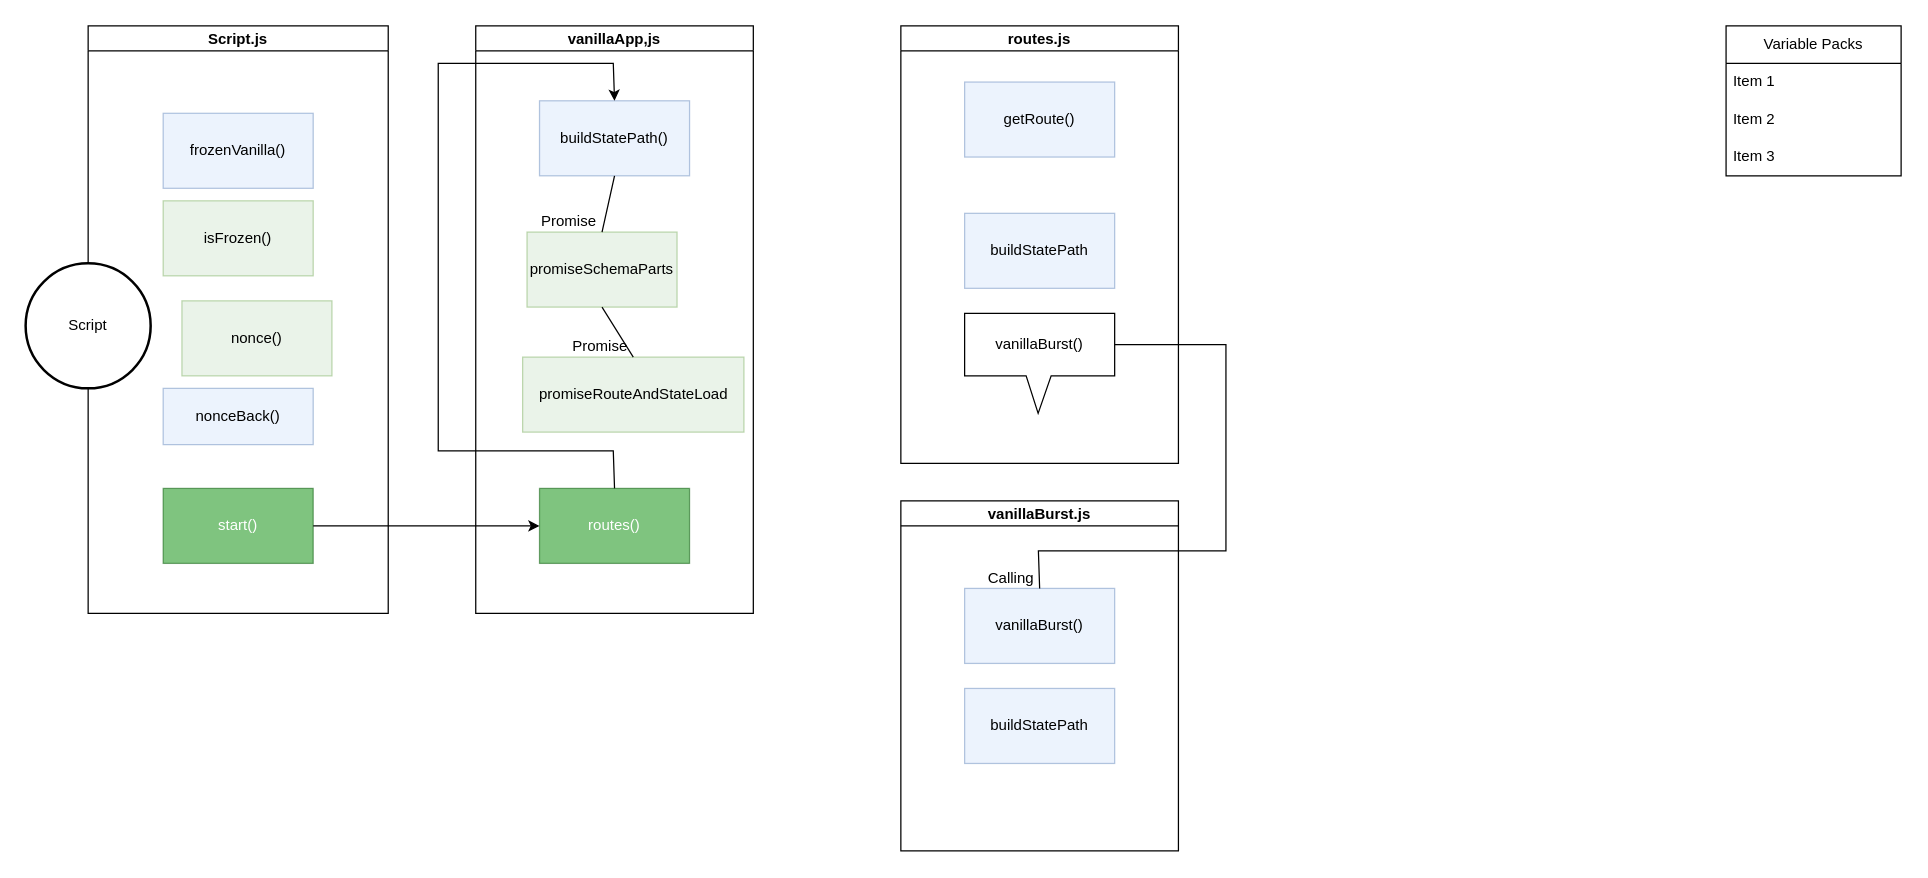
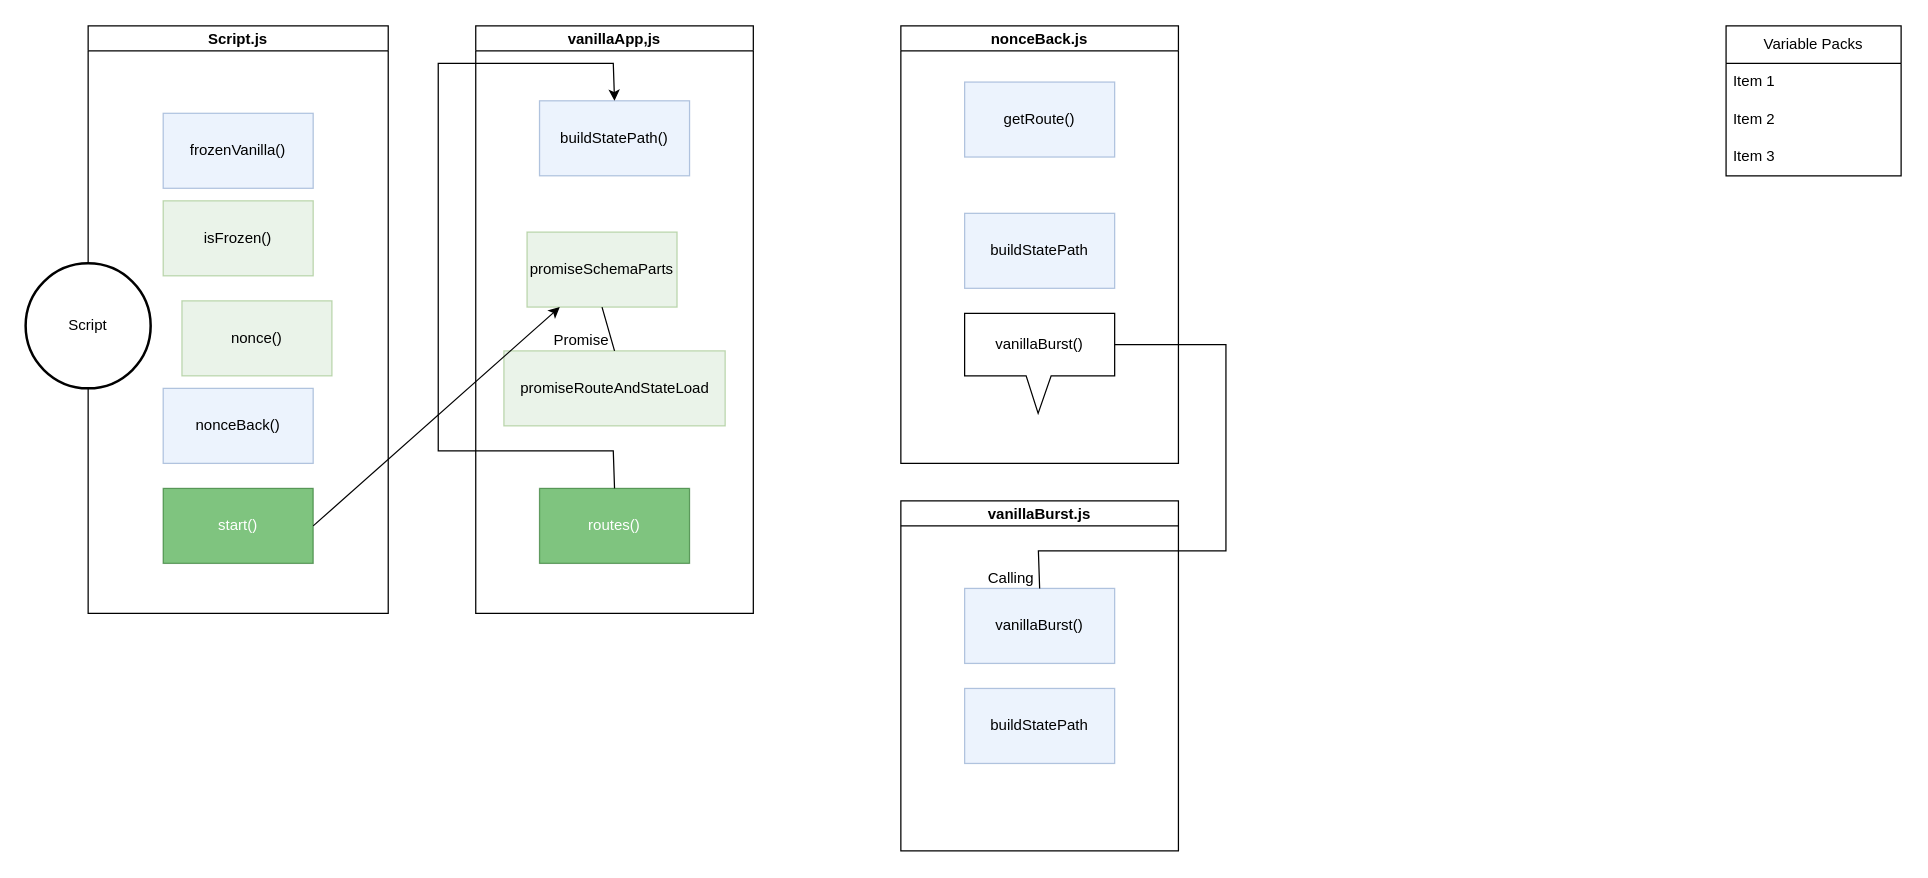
- <mxCell id="19" value="routes.js" style="swimlane;startSize=20;horizontal=1;containerType=tree;" vertex="1" parent="1"><mxGeometry x="720" y="20" width="222" height="350" as="geometry"><mxRectangle x="-130" y="120" width="80" height="30" as="alternateBounds" /></mxGeometry></mxCell>
+ <mxCell id="19" value="nonceBack.js" style="swimlane;startSize=20;horizontal=1;containerType=tree;" vertex="1" parent="1"><mxGeometry x="720" y="20" width="222" height="350" as="geometry"><mxRectangle x="-130" y="120" width="80" height="30" as="alternateBounds" /></mxGeometry></mxCell>
- <mxCell id="13" value="" style="endArrow=none;html=1;rounded=0;exitX=0.5;exitY=1;exitDx=0;exitDy=0;entryX=0.5;entryY=0;entryDx=0;entryDy=0;" edge="1" parent="8" source="10" target="11"><mxGeometry relative="1" as="geometry"><mxPoint x="250" y="160" as="sourcePoint" /><mxPoint x="190" y="260" as="targetPoint" /></mxGeometry></mxCell>
- <mxCell id="14" value="Promise&amp;nbsp;" style="resizable=0;html=1;whiteSpace=wrap;align=right;verticalAlign=bottom;" connectable="0" vertex="1" parent="13"><mxGeometry x="1" relative="1" as="geometry" /></mxCell>
- <mxCell id="12" value="promiseRouteAndStateLoad" style="rounded=0;whiteSpace=wrap;html=1;fillColor=#d5e8d4;strokeColor=#82b366;opacity=50;" parent="8" vertex="1"><mxGeometry x="37.5" y="265" width="177" height="60" as="geometry" /></mxCell>
+ <mxCell id="12" value="promiseRouteAndStateLoad" style="rounded=0;whiteSpace=wrap;html=1;fillColor=#d5e8d4;strokeColor=#82b366;opacity=50;" parent="8" vertex="1"><mxGeometry x="22.5" y="260" width="177" height="60" as="geometry" /></mxCell>
- <mxCell id="7" value="nonceBack()" style="rounded=0;whiteSpace=wrap;html=1;fillColor=#dae8fc;strokeColor=#6c8ebf;opacity=50;" parent="2" vertex="1"><mxGeometry x="60" y="290" width="120" height="45" as="geometry" /></mxCell>
+ <mxCell id="7" value="nonceBack()" style="rounded=0;whiteSpace=wrap;html=1;fillColor=#dae8fc;strokeColor=#6c8ebf;opacity=50;" parent="2" vertex="1"><mxGeometry x="60" y="290" width="120" height="60" as="geometry" /></mxCell>
- <mxCell id="18" value="" style="endArrow=classic;html=1;rounded=0;exitX=1;exitY=0.5;exitDx=0;exitDy=0;entryX=0;entryY=0.5;entryDx=0;entryDy=0;" edge="1" parent="1" source="3" target="9"><mxGeometry width="50" height="50" relative="1" as="geometry"><mxPoint x="680" y="210" as="sourcePoint" /><mxPoint x="730" y="160" as="targetPoint" /></mxGeometry></mxCell>
+ <mxCell id="18" value="" style="endArrow=classic;html=1;rounded=0;exitX=1;exitY=0.5;exitDx=0;exitDy=0;" edge="1" parent="1" source="3" target="11"><mxGeometry width="50" height="50" relative="1" as="geometry"><mxPoint x="680" y="210" as="sourcePoint" /><mxPoint x="730" y="160" as="targetPoint" /></mxGeometry></mxCell>
